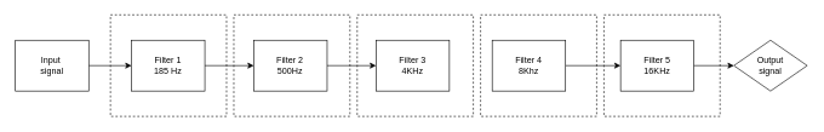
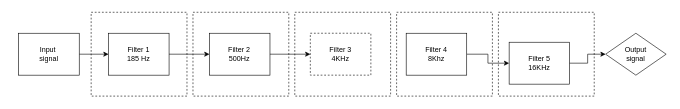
- <mxCell id="15" value="Input&amp;nbsp;&lt;br&gt;signal" style="rounded=0;whiteSpace=wrap;html=1;" vertex="1" parent="1"><mxGeometry x="20" y="55" width="101.087" height="70" as="geometry" /></mxCell>
+ <mxCell id="15" value="Input&amp;nbsp;&lt;br&gt;signal" style="rounded=0;whiteSpace=wrap;html=1;" vertex="1" parent="1"><mxGeometry x="30" y="55" width="101.087" height="70" as="geometry" /></mxCell>
- <mxCell id="7" value="Filter 3&lt;br&gt;4KHz" style="rounded=0;whiteSpace=wrap;html=1;" vertex="1" parent="2"><mxGeometry x="336.957" width="101.087" height="70" as="geometry" /></mxCell>
+ <mxCell id="7" value="Filter 3&lt;br&gt;4KHz" style="rounded=0;whiteSpace=wrap;html=1;dashed=1;" vertex="1" parent="2"><mxGeometry x="336.957" width="101.087" height="70" as="geometry" /></mxCell>
- <mxCell id="4" value="Filter 5&lt;br&gt;16KHz" style="rounded=0;whiteSpace=wrap;html=1;" vertex="1" parent="2"><mxGeometry x="673.913" width="101.087" height="70" as="geometry" /></mxCell>
+ <mxCell id="4" value="Filter 5&lt;br&gt;16KHz" style="rounded=0;whiteSpace=wrap;html=1;" vertex="1" parent="2"><mxGeometry x="668.913" y="15" width="101.087" height="70" as="geometry" /></mxCell>
